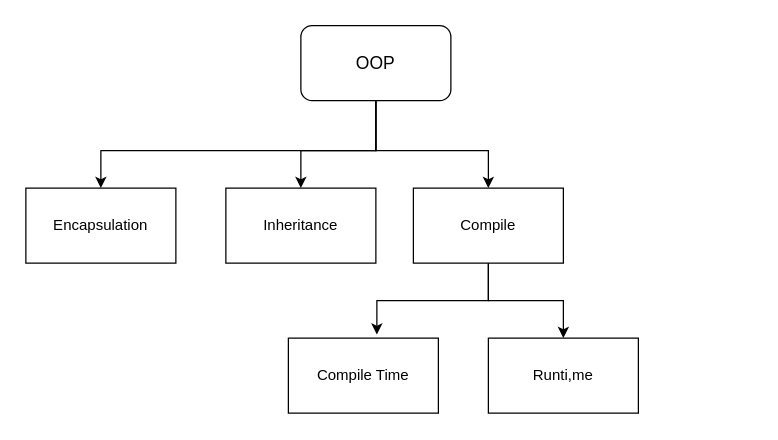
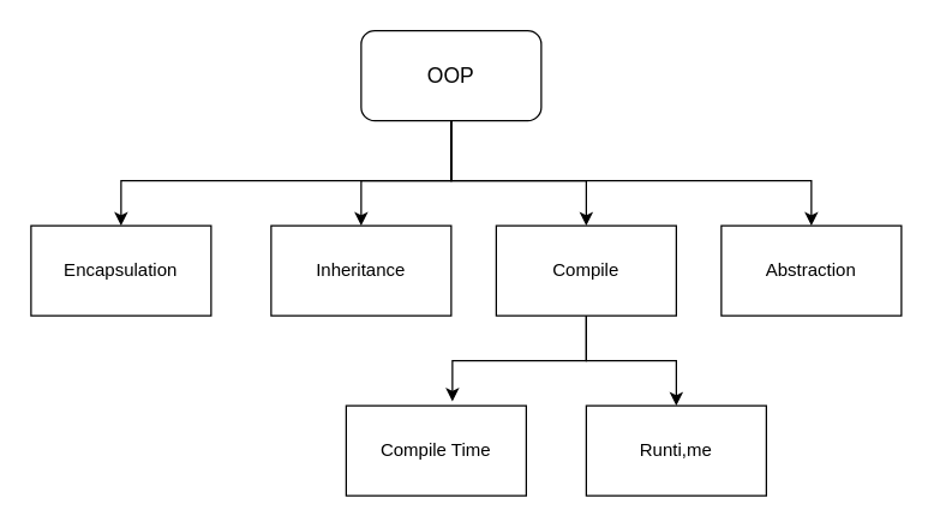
+ <mxCell id="5" style="edgeStyle=orthogonalEdgeStyle;rounded=0;orthogonalLoop=1;jettySize=auto;html=1;" edge="1" parent="1" source="6" target="9"><mxGeometry relative="1" as="geometry"><Array as="points"><mxPoint x="300" y="120" /><mxPoint x="540" y="120" /></Array></mxGeometry></mxCell>
+ <mxCell id="9" value="Abstraction" style="rounded=0;whiteSpace=wrap;html=1;" vertex="1" parent="1"><mxGeometry x="480" y="150" width="120" height="60" as="geometry" /></mxCell>
